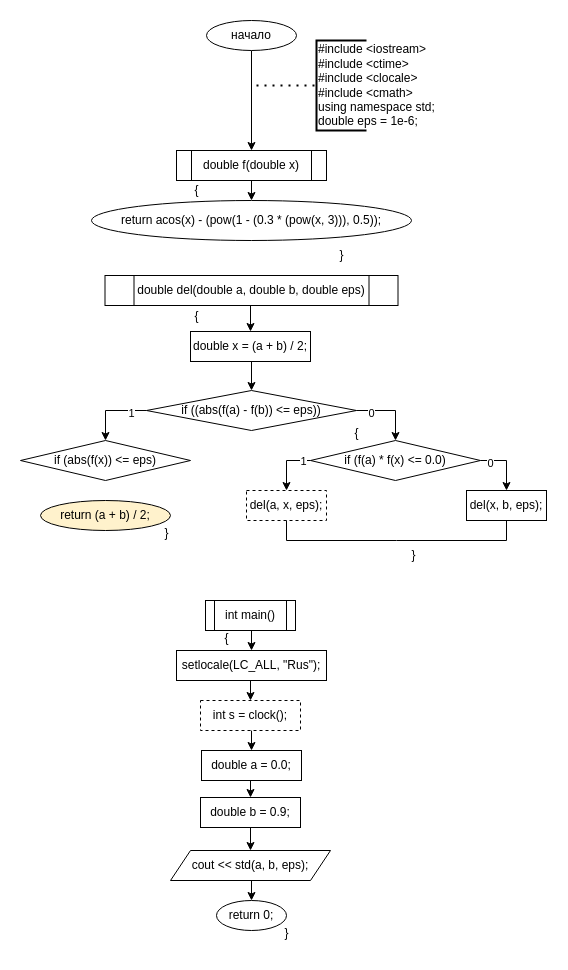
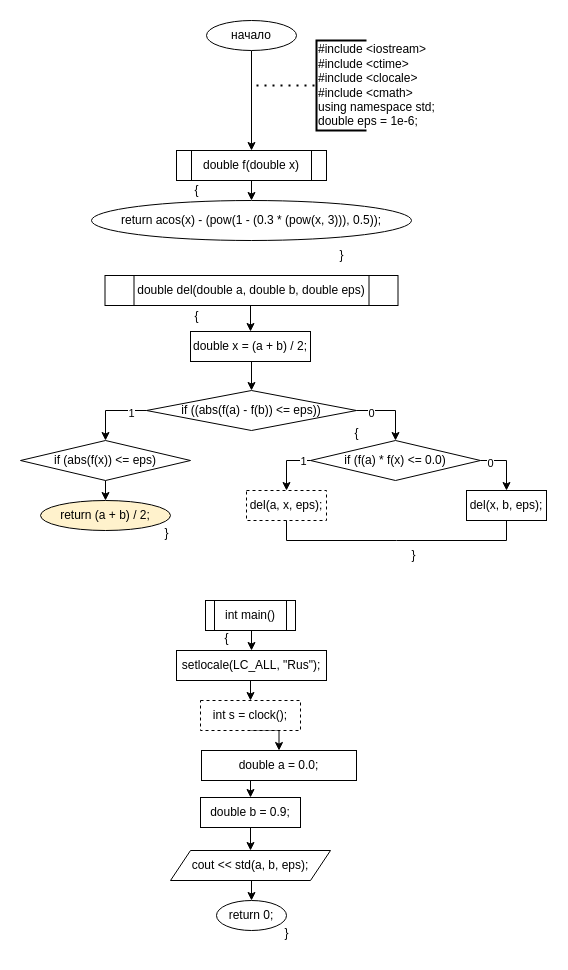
+ <mxCell id="21" style="edgeStyle=orthogonalEdgeStyle;rounded=0;orthogonalLoop=1;jettySize=auto;html=1;exitX=0.5;exitY=1;exitDx=0;exitDy=0;entryX=0.5;entryY=0;entryDx=0;entryDy=0;" edge="1" parent="1" source="22" target="23"><mxGeometry relative="1" as="geometry" /></mxCell>
- <mxCell id="38" value="double a = 0.0;" style="whiteSpace=wrap;html=1;" vertex="1" parent="1"><mxGeometry x="201" y="750" width="100" height="30" as="geometry" /></mxCell>
+ <mxCell id="38" value="double a = 0.0;" style="whiteSpace=wrap;html=1;" vertex="1" parent="1"><mxGeometry x="201" y="750" width="155" height="30" as="geometry" /></mxCell>
